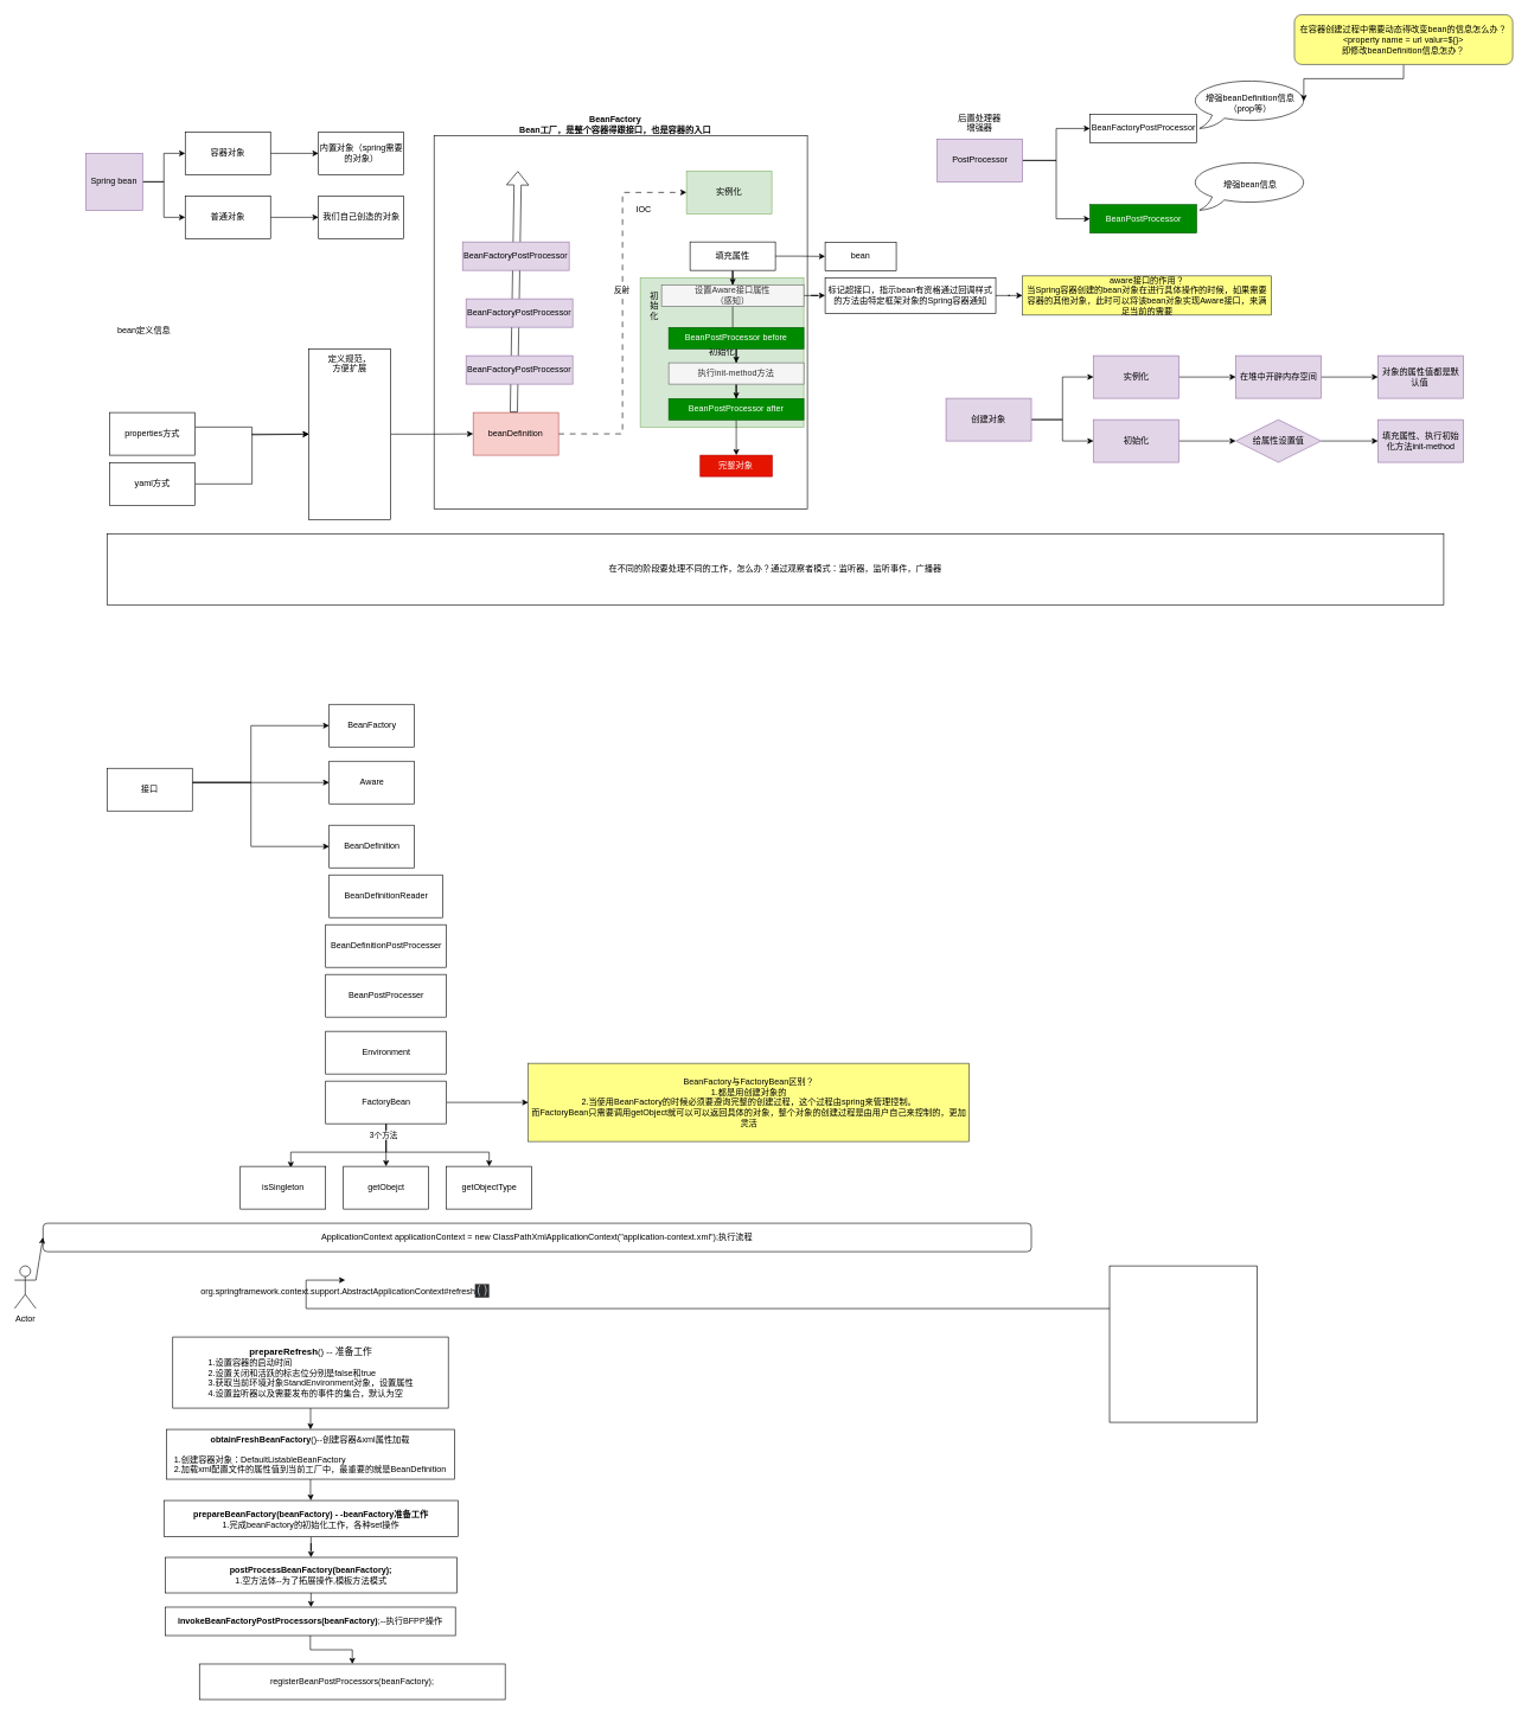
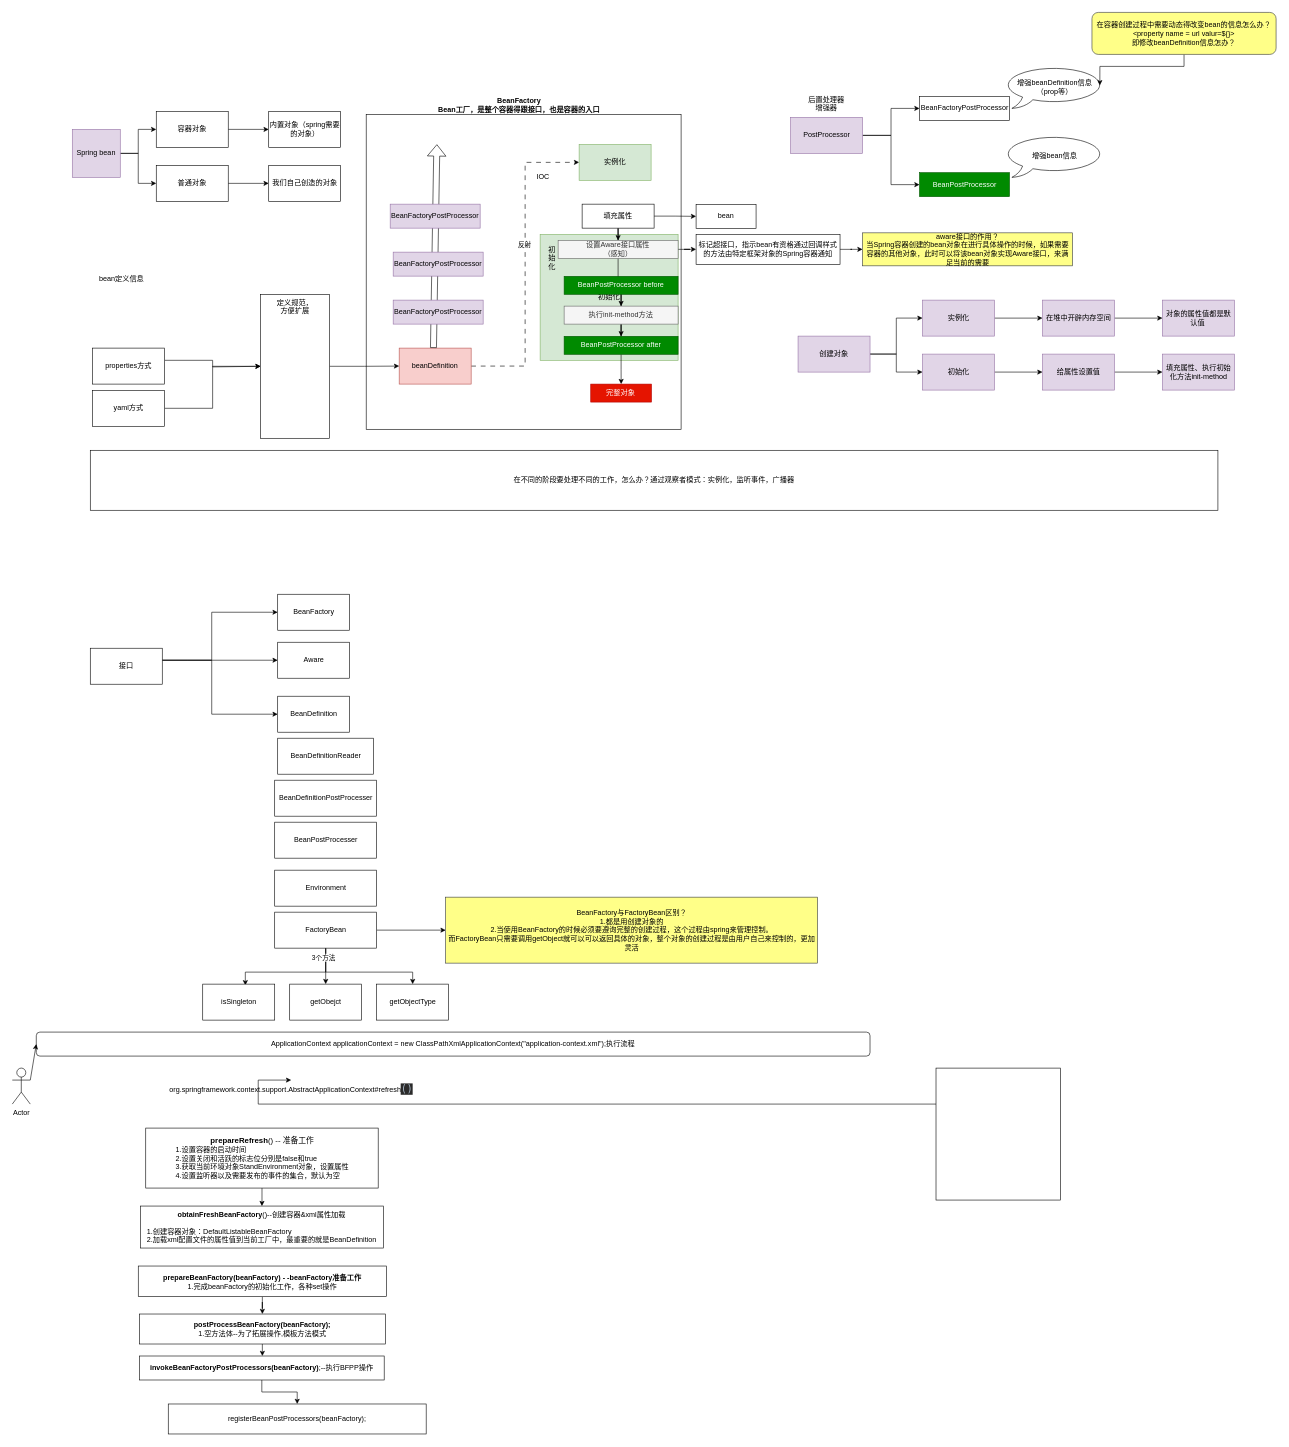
- <mxCell id="63" value="给属性设置值" style="rhombus;whiteSpace=wrap;html=1;fillColor=#e1d5e7;strokeColor=#9673a6;" vertex="1" parent="1"><mxGeometry x="1737.5" y="589.64" width="120" height="60" as="geometry" /></mxCell>
+ <mxCell id="63" value="给属性设置值" style="whiteSpace=wrap;html=1;fillColor=#e1d5e7;strokeColor=#9673a6;rounded=0;" vertex="1" parent="1"><mxGeometry x="1737.5" y="589.64" width="120" height="60" as="geometry" /></mxCell>
- <mxCell id="71" value="在不同的阶段要处理不同的工作，怎么办？通过观察者模式：监听器，监听事件，广播器" style="rounded=0;whiteSpace=wrap;html=1;" vertex="1" parent="1"><mxGeometry x="150" y="750" width="1880" height="100" as="geometry" /></mxCell>
+ <mxCell id="71" value="在不同的阶段要处理不同的工作，怎么办？通过观察者模式：实例化，监听事件，广播器" style="rounded=0;whiteSpace=wrap;html=1;" vertex="1" parent="1"><mxGeometry x="150" y="750" width="1880" height="100" as="geometry" /></mxCell>
- <mxCell id="96" style="edgeStyle=orthogonalEdgeStyle;rounded=0;orthogonalLoop=1;jettySize=auto;html=1;entryX=0.5;entryY=0;entryDx=0;entryDy=0;" edge="1" parent="1" source="97" target="102"><mxGeometry relative="1" as="geometry" /></mxCell>
